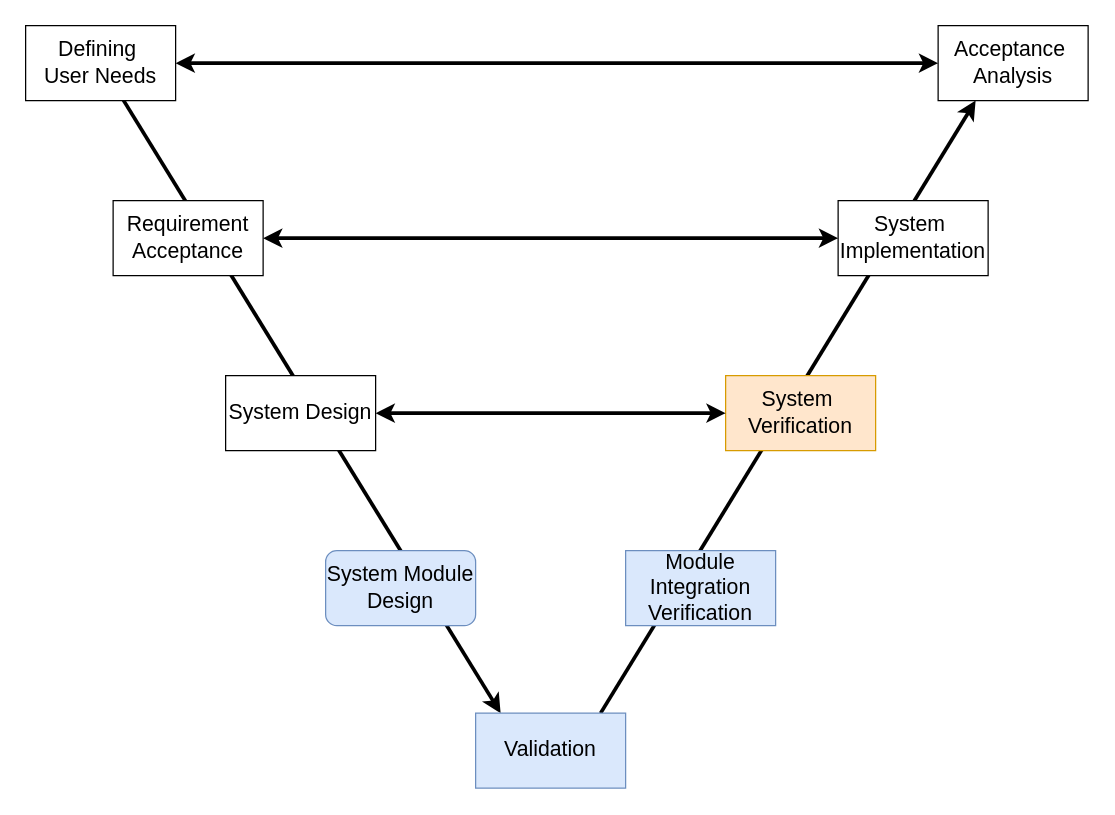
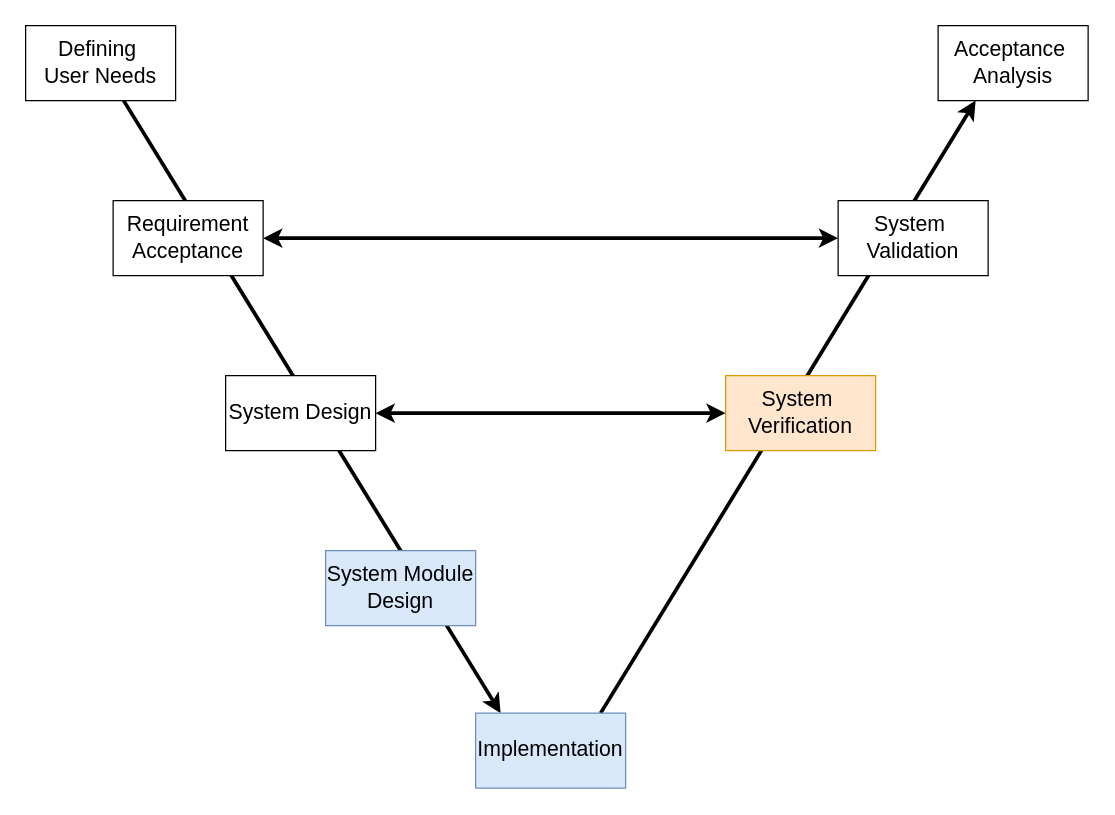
- <mxCell id="13" value="" style="endArrow=classic;startArrow=classic;html=1;strokeColor=#000000;strokeWidth=3;entryX=0;entryY=0.5;exitX=1;exitY=0.5;fontSize=17;" parent="1" source="4" target="12" edge="1"><mxGeometry width="50" height="50" relative="1" as="geometry"><mxPoint x="420" y="70" as="sourcePoint" /><mxPoint x="470" y="20" as="targetPoint" /></mxGeometry></mxCell>
- <mxCell id="11" value="System&amp;nbsp;&lt;div&gt;Implementation&lt;/div&gt;" style="rounded=0;whiteSpace=wrap;html=1;strokeColor=#000000;strokeWidth=1;fillColor=#ffffff;align=center;fontSize=17;" parent="1" vertex="1"><mxGeometry x="670" y="160" width="120" height="60" as="geometry" /></mxCell>
+ <mxCell id="11" value="System&amp;nbsp;&lt;div&gt;Validation&lt;/div&gt;" style="rounded=0;whiteSpace=wrap;html=1;strokeColor=#000000;strokeWidth=1;fillColor=#ffffff;align=center;fontSize=17;" parent="1" vertex="1"><mxGeometry x="670" y="160" width="120" height="60" as="geometry" /></mxCell>
- <mxCell id="7" value="System Module Design" style="whiteSpace=wrap;html=1;strokeColor=#6c8ebf;strokeWidth=1;fillColor=#dae8fc;align=center;fontSize=17;rounded=1;" parent="1" vertex="1"><mxGeometry x="260" y="440" width="120" height="60" as="geometry" /></mxCell>
+ <mxCell id="7" value="System Module Design" style="rounded=0;whiteSpace=wrap;html=1;strokeColor=#6c8ebf;strokeWidth=1;fillColor=#dae8fc;align=center;fontSize=17;" parent="1" vertex="1"><mxGeometry x="260" y="440" width="120" height="60" as="geometry" /></mxCell>
- <mxCell id="9" value="Module Integration Verification" style="rounded=0;whiteSpace=wrap;html=1;strokeColor=#6c8ebf;strokeWidth=1;fillColor=#dae8fc;align=center;fontSize=17;" parent="1" vertex="1"><mxGeometry x="500" y="440" width="120" height="60" as="geometry" /></mxCell>
- <mxCell id="8" value="Validation" style="rounded=0;whiteSpace=wrap;html=1;strokeColor=#6c8ebf;strokeWidth=1;fillColor=#dae8fc;align=center;fontSize=17;" parent="1" vertex="1"><mxGeometry x="380" y="570" width="120" height="60" as="geometry" /></mxCell>
+ <mxCell id="8" value="Implementation" style="rounded=0;whiteSpace=wrap;html=1;strokeColor=#6c8ebf;strokeWidth=1;fillColor=#dae8fc;align=center;fontSize=17;" parent="1" vertex="1"><mxGeometry x="380" y="570" width="120" height="60" as="geometry" /></mxCell>
